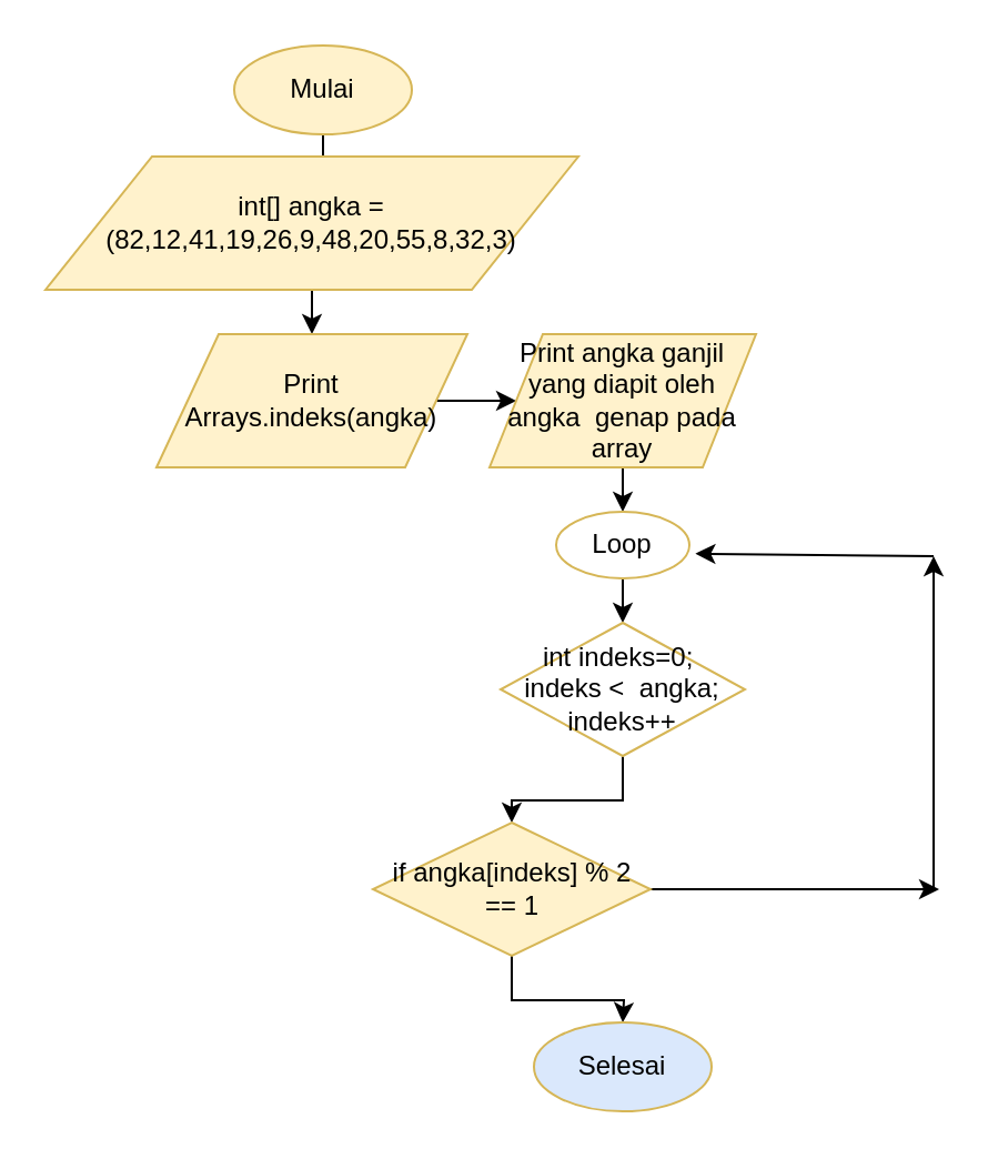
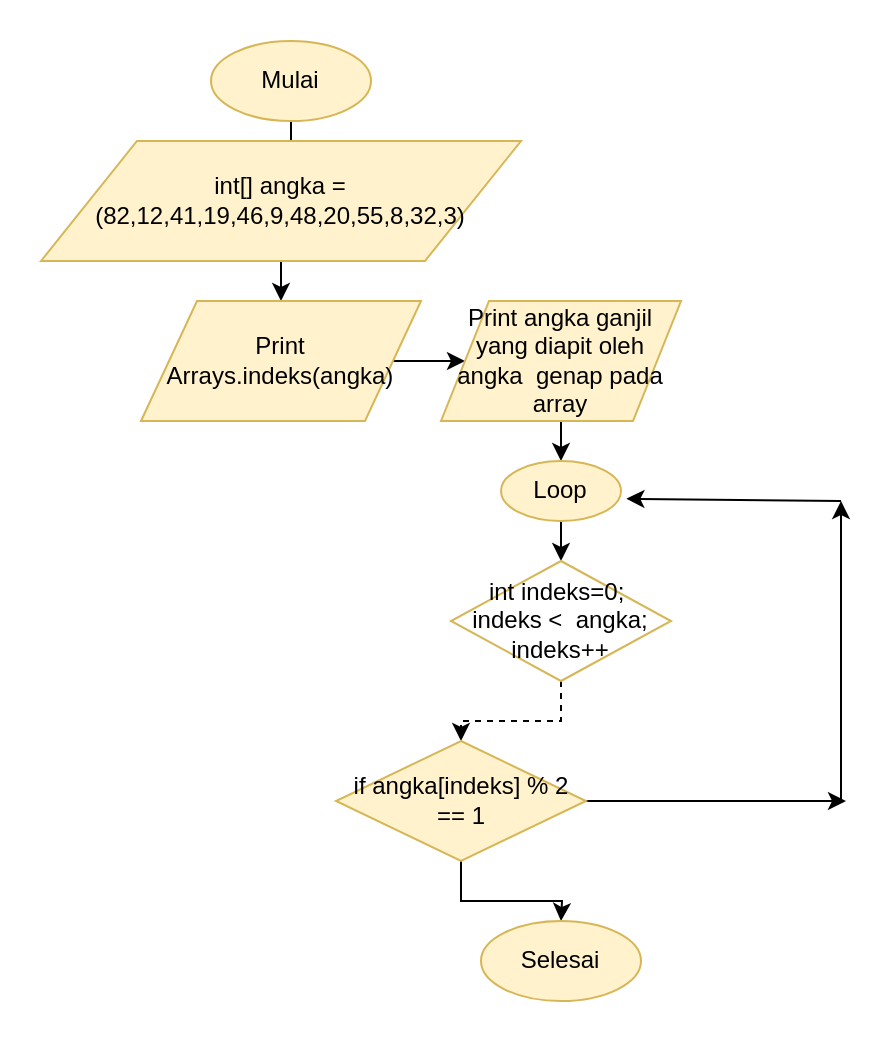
- <mxCell id="5" value="int[] angka = (82,12,41,19,26,9,48,20,55,8,32,3)" style="shape=parallelogram;perimeter=parallelogramPerimeter;whiteSpace=wrap;html=1;fillColor=#fff2cc;strokeColor=#d6b656;" vertex="1" parent="1"><mxGeometry y="70" width="240" height="60" as="geometry" x="20" /></mxCell>
+ <mxCell id="5" value="int[] angka = (82,12,41,19,46,9,48,20,55,8,32,3)" style="shape=parallelogram;perimeter=parallelogramPerimeter;whiteSpace=wrap;html=1;fillColor=#fff2cc;strokeColor=#d6b656;" vertex="1" parent="1"><mxGeometry y="70" width="240" height="60" as="geometry" x="20" /></mxCell>
- <mxCell id="11" value="Loop" style="ellipse;whiteSpace=wrap;html=1;fillColor=#ffffff;strokeColor=#d6b656;" vertex="1" parent="1"><mxGeometry x="250" y="230" width="60" height="30" as="geometry" /></mxCell>
+ <mxCell id="11" value="Loop" style="ellipse;whiteSpace=wrap;html=1;fillColor=#fff2cc;strokeColor=#d6b656;" vertex="1" parent="1"><mxGeometry x="250" y="230" width="60" height="30" as="geometry" /></mxCell>
- <mxCell id="12" value="" style="edgeStyle=orthogonalEdgeStyle;rounded=0;orthogonalLoop=1;jettySize=auto;html=1;" edge="1" parent="1" source="13" target="16"><mxGeometry relative="1" as="geometry" /></mxCell>
+ <mxCell id="12" value="" style="edgeStyle=orthogonalEdgeStyle;rounded=0;orthogonalLoop=1;jettySize=auto;html=1;dashed=1;" edge="1" parent="1" source="13" target="16"><mxGeometry relative="1" as="geometry" /></mxCell>
- <mxCell id="19" value="Selesai" style="ellipse;whiteSpace=wrap;html=1;fillColor=#dae8fc;strokeColor=#d6b656;" vertex="1" parent="1"><mxGeometry x="240" y="460" width="80" height="40" as="geometry" /></mxCell>
+ <mxCell id="19" value="Selesai" style="ellipse;whiteSpace=wrap;html=1;fillColor=#fff2cc;strokeColor=#d6b656;" vertex="1" parent="1"><mxGeometry x="240" y="460" width="80" height="40" as="geometry" /></mxCell>
